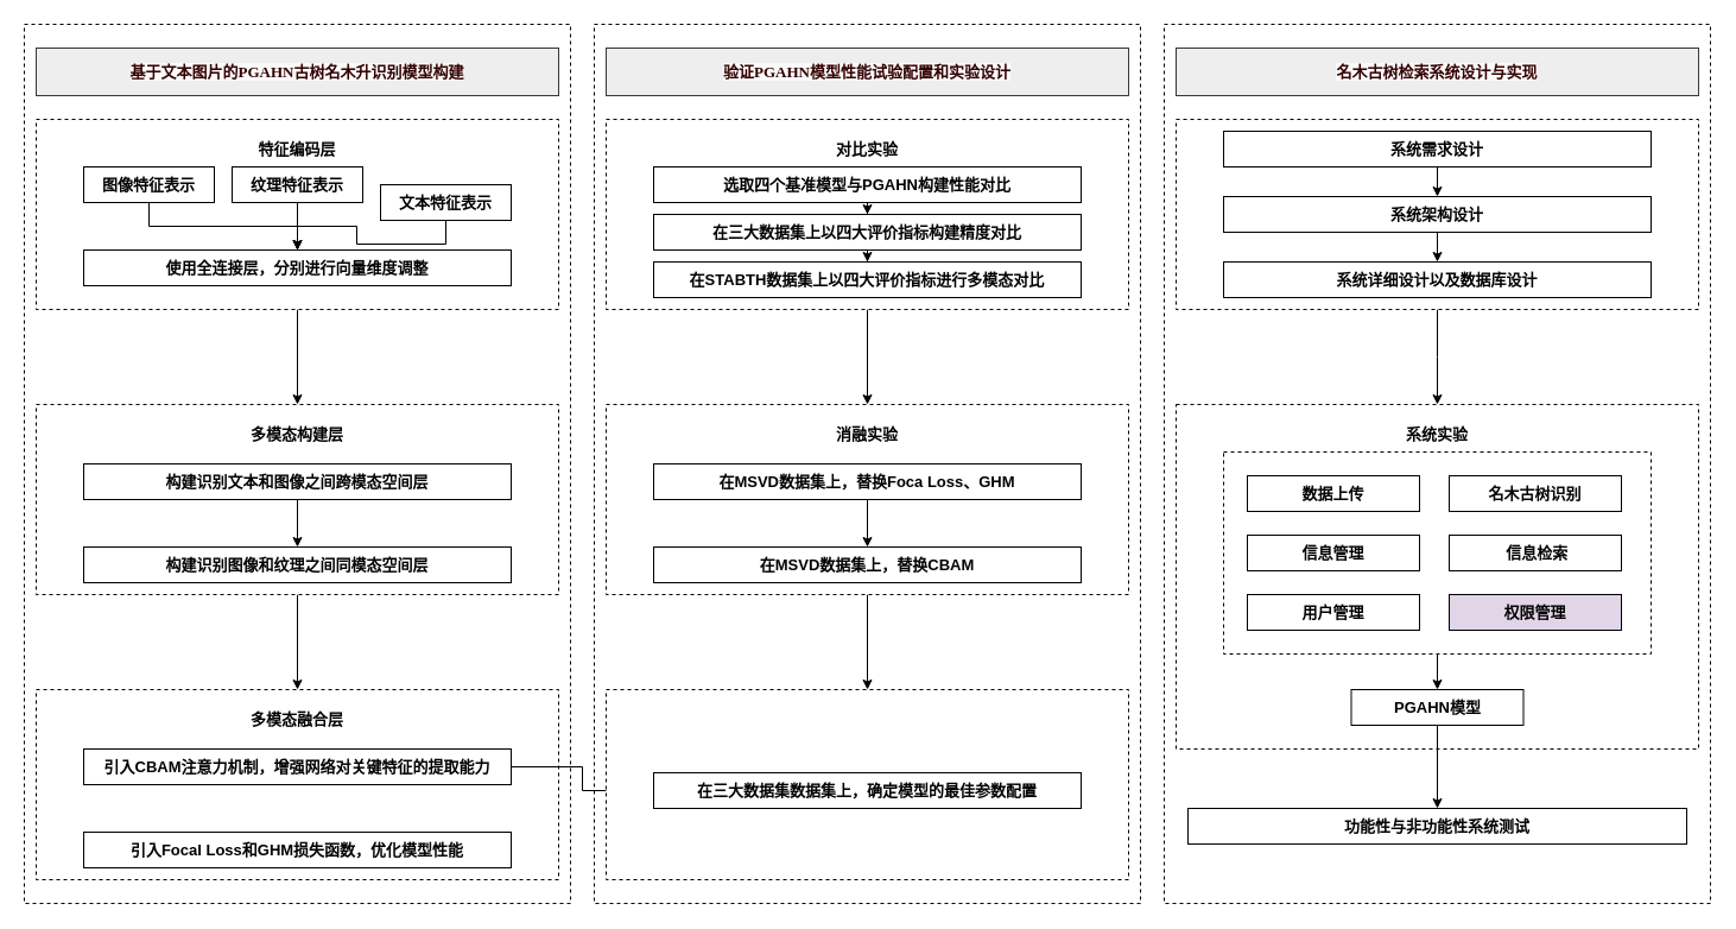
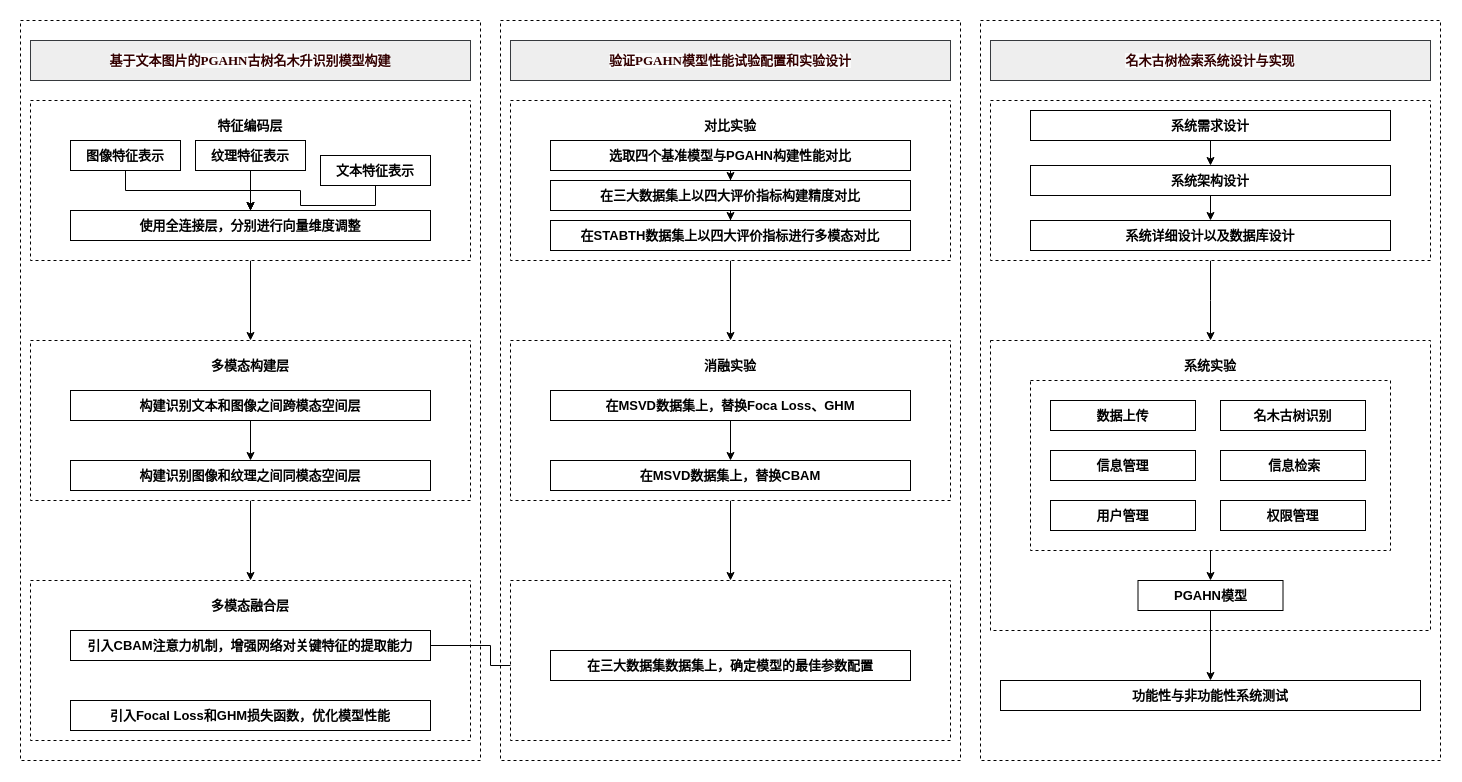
- <mxCell id="60" value="权限管理" style="rounded=0;whiteSpace=wrap;html=1;fontSize=13;fontStyle=1;fillColor=#e1d5e7;" parent="1" vertex="1"><mxGeometry x="1220" y="500" width="145" height="30" as="geometry" /></mxCell>
+ <mxCell id="60" value="权限管理" style="rounded=0;whiteSpace=wrap;html=1;fontSize=13;fontStyle=1" parent="1" vertex="1"><mxGeometry x="1220" y="500" width="145" height="30" as="geometry" /></mxCell>
